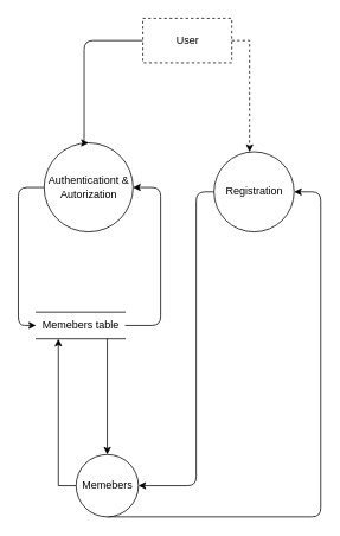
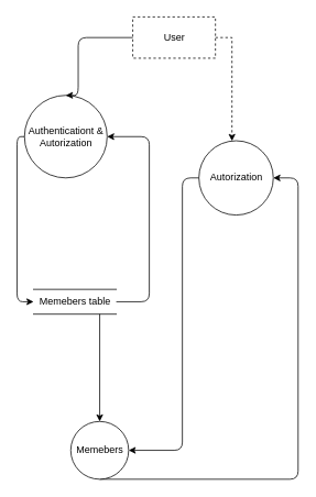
- <mxCell id="2" value="Authenticationt &amp;amp; &lt;br&gt;Autorization" style="shape=ellipse;html=1;dashed=0;whitespace=wrap;aspect=fixed;perimeter=ellipsePerimeter;" vertex="1" parent="1"><mxGeometry x="49" y="160" width="100" height="100" as="geometry" /></mxCell>
+ <mxCell id="2" value="Authenticationt &amp;amp; &lt;br&gt;Autorization" style="shape=ellipse;html=1;dashed=0;whitespace=wrap;aspect=fixed;perimeter=ellipsePerimeter;" vertex="1" parent="1"><mxGeometry x="29" y="115" width="100" height="100" as="geometry" /></mxCell>
- <mxCell id="6" value="Registration" style="shape=ellipse;html=1;dashed=0;whitespace=wrap;aspect=fixed;perimeter=ellipsePerimeter;" vertex="1" parent="1"><mxGeometry x="240" y="170" width="90" height="90" as="geometry" /></mxCell>
+ <mxCell id="6" value="Autorization" style="shape=ellipse;html=1;dashed=0;whitespace=wrap;aspect=fixed;perimeter=ellipsePerimeter;" vertex="1" parent="1"><mxGeometry x="240" y="170" width="90" height="90" as="geometry" /></mxCell>
- <mxCell id="7" style="edgeStyle=orthogonalEdgeStyle;rounded=0;orthogonalLoop=1;jettySize=auto;html=1;exitX=0;exitY=0.5;exitDx=0;exitDy=0;" edge="1" parent="1" source="12" target="3"><mxGeometry relative="1" as="geometry"><mxPoint x="120" y="540" as="sourcePoint" /><Array as="points"><mxPoint x="65" y="545" /></Array></mxGeometry></mxCell>
